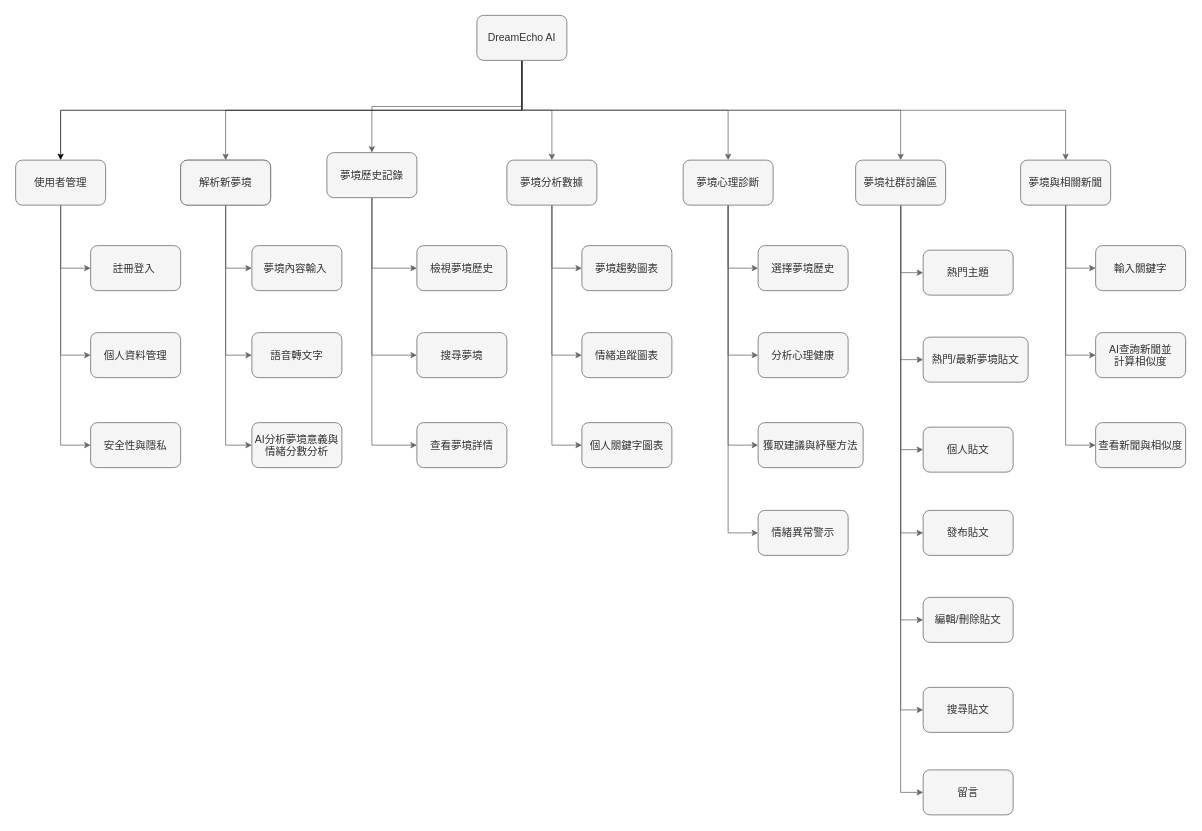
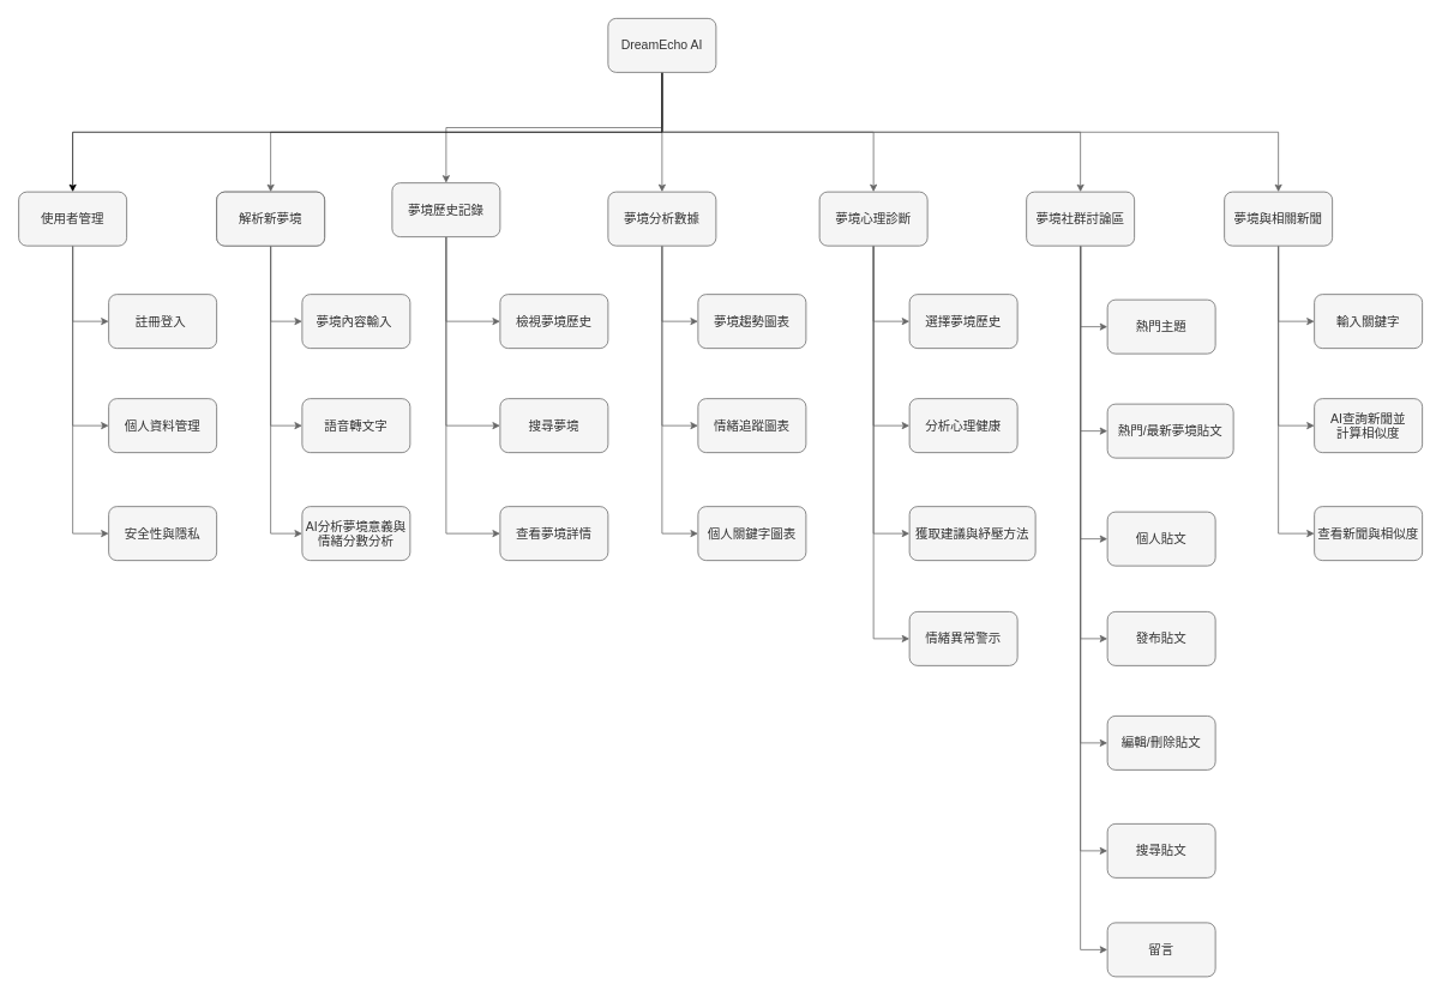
- <mxCell id="9" value="&lt;font style=&quot;vertical-align: inherit;&quot;&gt;&lt;font style=&quot;vertical-align: inherit;&quot;&gt;DreamEcho AI&lt;/font&gt;&lt;/font&gt;" style="rounded=1;whiteSpace=wrap;html=1;fontSize=14;textShadow=0;fillColor=#f5f5f5;strokeColor=#666666;fontColor=#333333;" vertex="1" parent="1"><mxGeometry x="635" y="20" width="120" height="60" as="geometry" /></mxCell>
+ <mxCell id="9" value="&lt;font style=&quot;vertical-align: inherit;&quot;&gt;&lt;font style=&quot;vertical-align: inherit;&quot;&gt;DreamEcho AI&lt;/font&gt;&lt;/font&gt;" style="rounded=1;whiteSpace=wrap;html=1;fontSize=14;textShadow=0;fillColor=#f5f5f5;strokeColor=#666666;fontColor=#333333;" vertex="1" parent="1"><mxGeometry x="675" y="20" width="120" height="60" as="geometry" /></mxCell>
